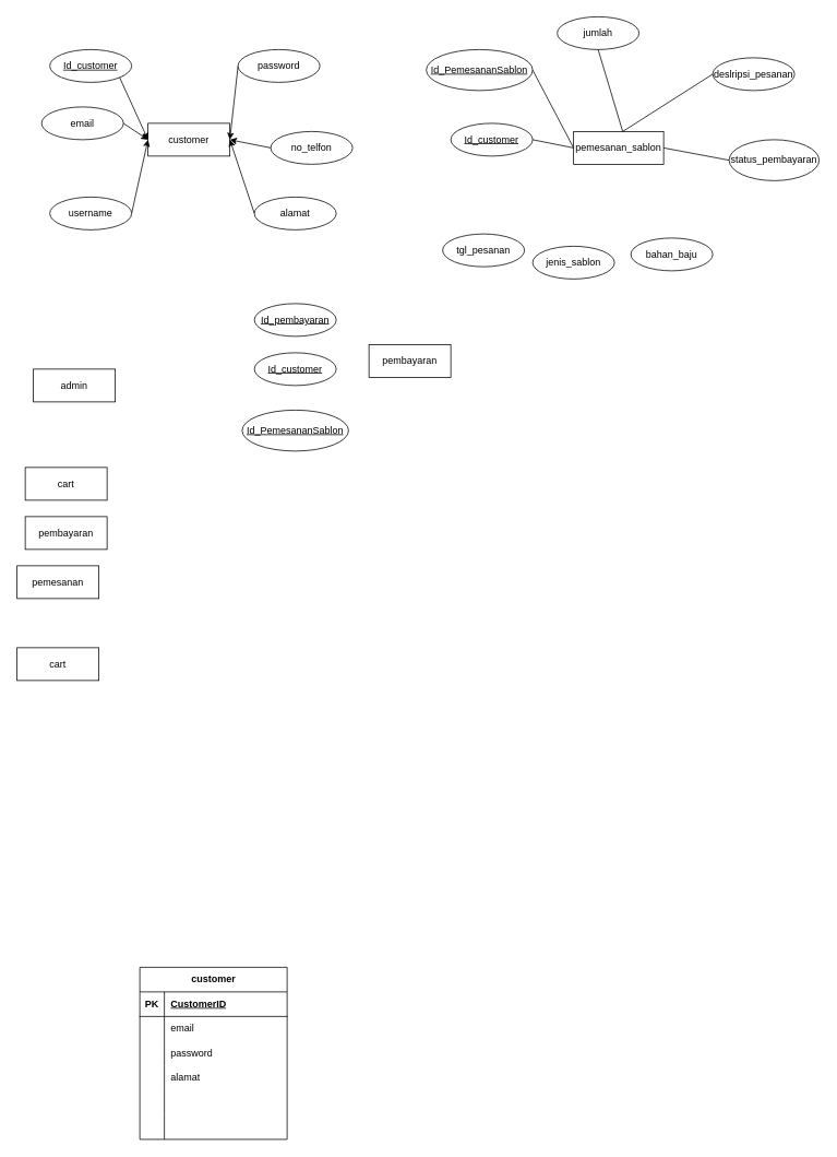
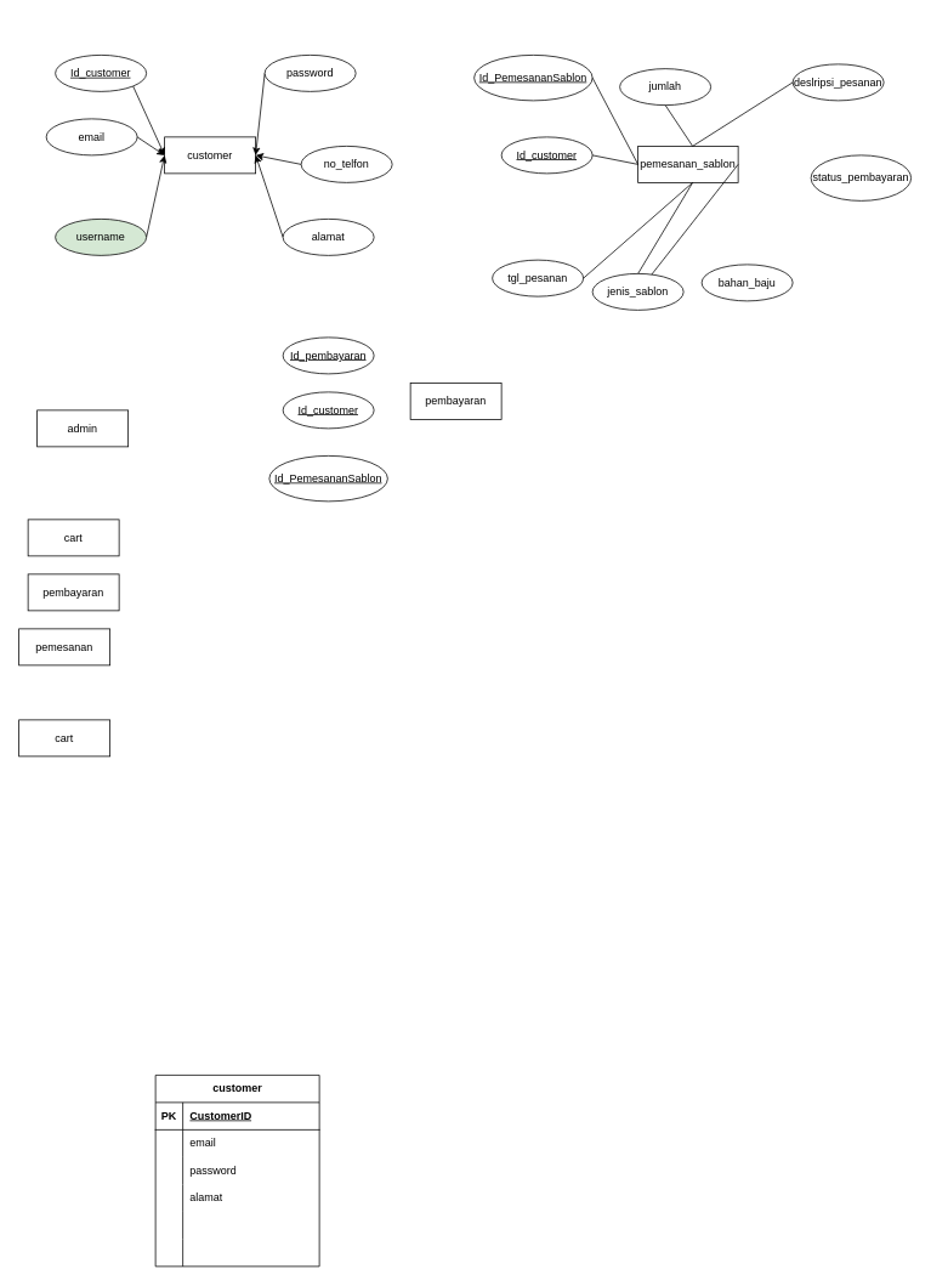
- <mxCell id="44" value="jumlah" style="ellipse;whiteSpace=wrap;html=1;align=center;" parent="1" vertex="1"><mxGeometry x="680" y="20" width="100" height="40" as="geometry" /></mxCell>
+ <mxCell id="44" value="jumlah" style="ellipse;whiteSpace=wrap;html=1;align=center;" parent="1" vertex="1"><mxGeometry x="680" y="75" width="100" height="40" as="geometry" /></mxCell>
- <mxCell id="53" value="" style="endArrow=none;html=1;rounded=0;entryX=0;entryY=0.5;entryDx=0;entryDy=0;exitX=1;exitY=0.5;exitDx=0;exitDy=0;" edge="1" parent="1" source="5" target="52"><mxGeometry relative="1" as="geometry"><mxPoint x="830" y="190" as="sourcePoint" /><mxPoint x="720" y="200" as="targetPoint" /></mxGeometry></mxCell>
+ <mxCell id="53" value="" style="endArrow=none;html=1;rounded=0;exitX=1;exitY=0.5;exitDx=0;exitDy=0;" edge="1" parent="1" source="5" target="43"><mxGeometry relative="1" as="geometry"><mxPoint x="830" y="190" as="sourcePoint" /><mxPoint x="720" y="200" as="targetPoint" /></mxGeometry></mxCell>
+ <mxCell id="48" value="" style="endArrow=none;html=1;rounded=0;entryX=1;entryY=0.5;entryDx=0;entryDy=0;exitX=0.5;exitY=0;exitDx=0;exitDy=0;" edge="1" parent="1" source="43" target="42"><mxGeometry relative="1" as="geometry"><mxPoint x="360" y="180" as="sourcePoint" /><mxPoint x="520" y="180" as="targetPoint" /><Array as="points"><mxPoint x="760" y="200" /></Array></mxGeometry></mxCell>
- <mxCell id="32" value="username" style="ellipse;whiteSpace=wrap;html=1;align=center;" parent="1" vertex="1"><mxGeometry x="60" y="240" width="100" height="40" as="geometry" /></mxCell>
+ <mxCell id="32" value="username" style="ellipse;whiteSpace=wrap;html=1;align=center;fillColor=#d5e8d4;" parent="1" vertex="1"><mxGeometry x="60" y="240" width="100" height="40" as="geometry" /></mxCell>
